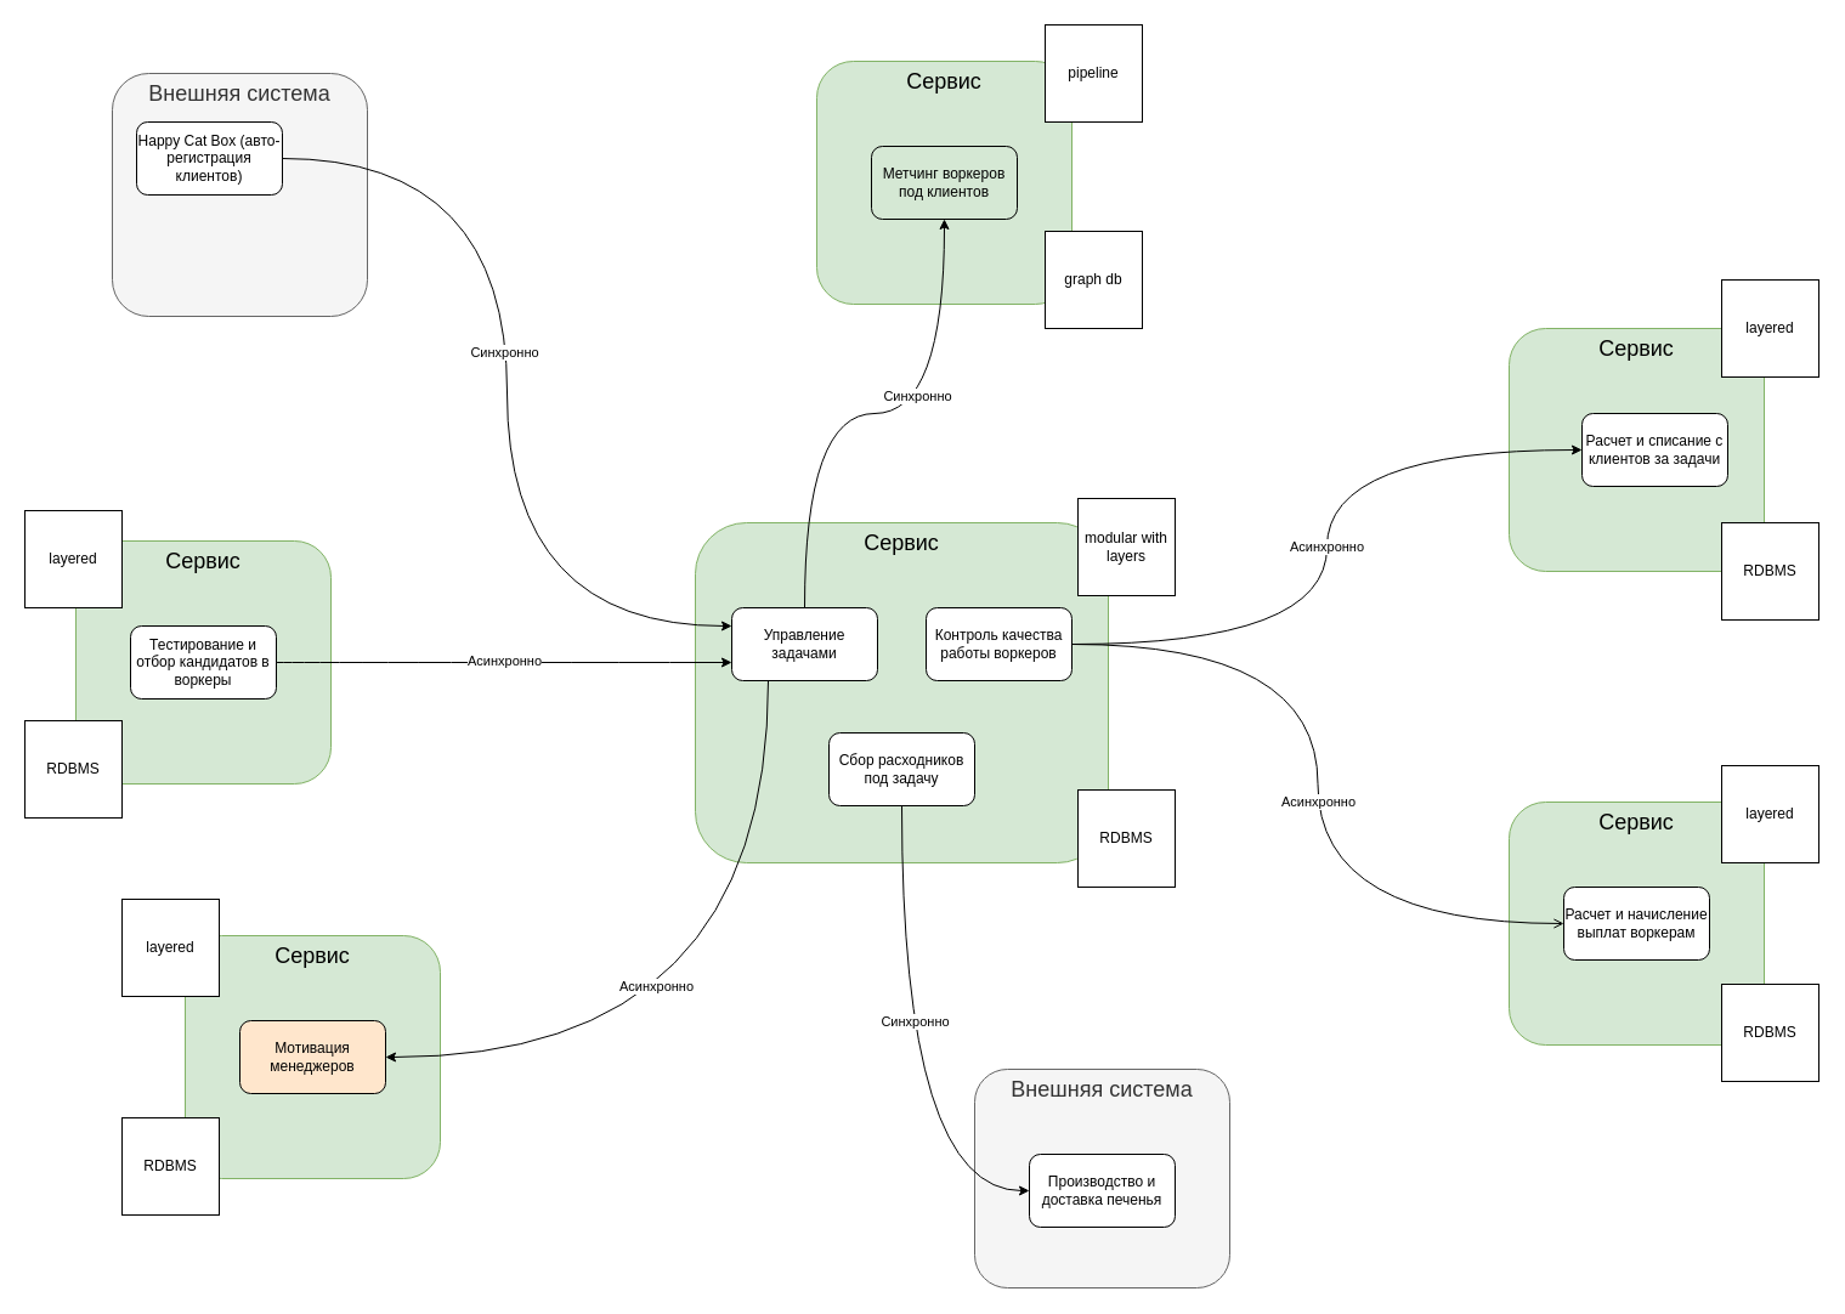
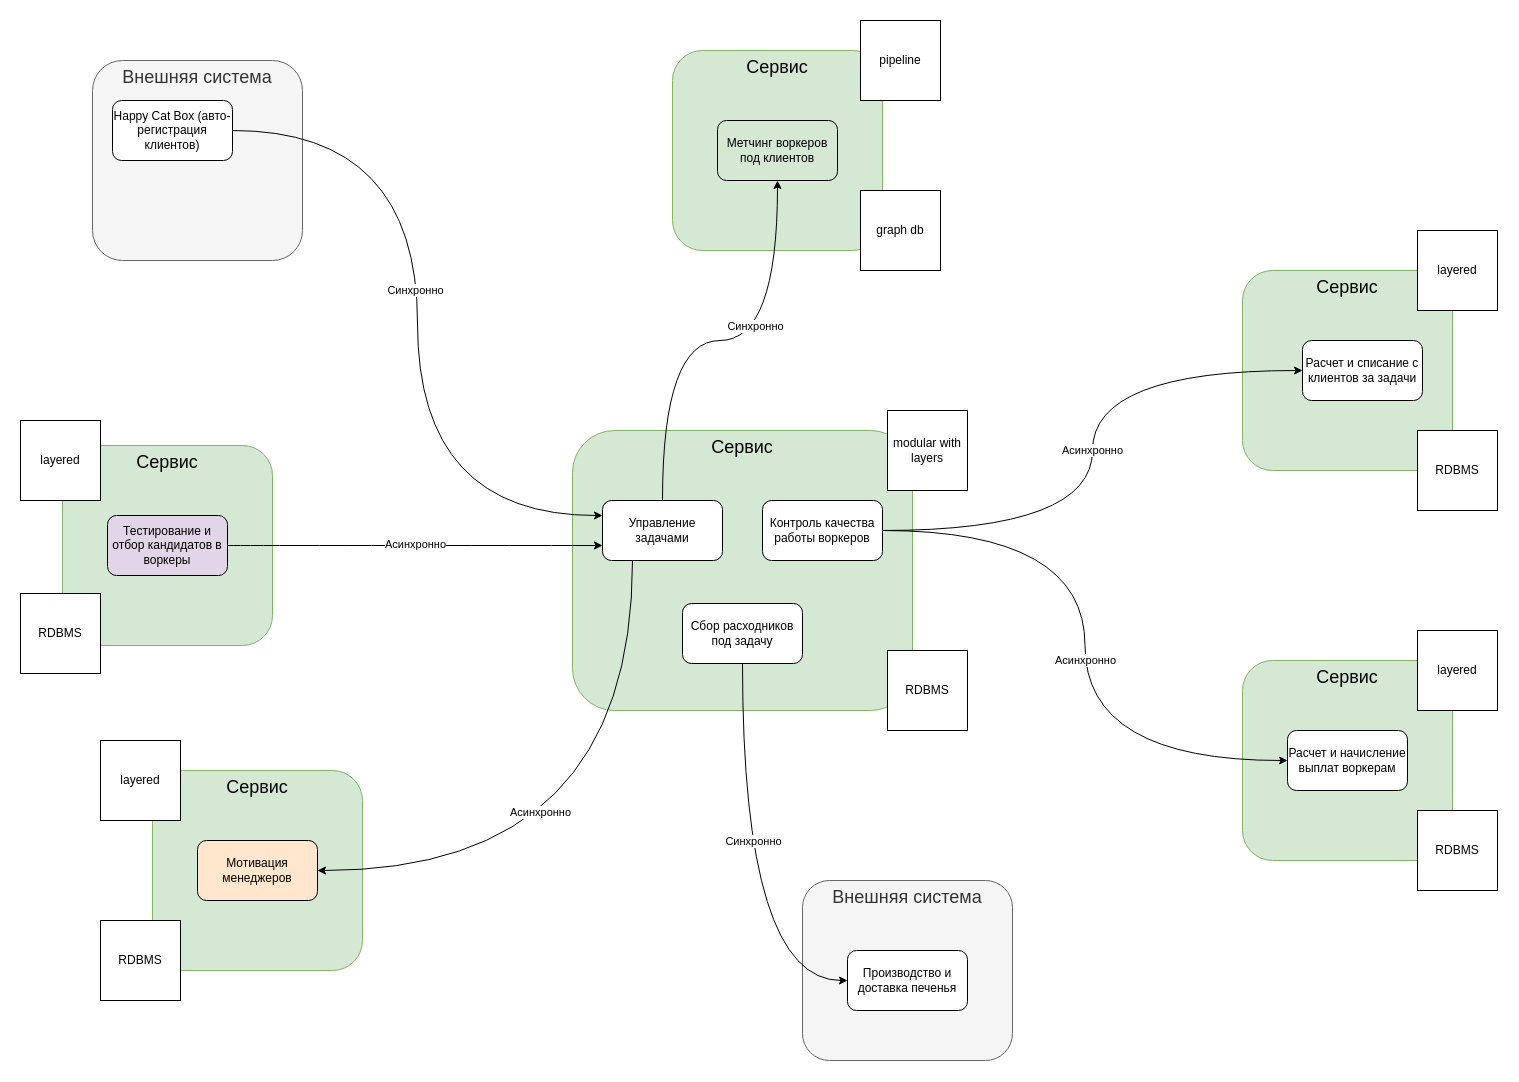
- <mxCell id="9" value="Тестирование и отбор кандидатов в воркеры" style="rounded=1;whiteSpace=wrap;html=1;" vertex="1" parent="1"><mxGeometry x="107" y="515" width="120" height="60" as="geometry" /></mxCell>
+ <mxCell id="9" value="Тестирование и отбор кандидатов в воркеры" style="rounded=1;whiteSpace=wrap;html=1;fillColor=#e1d5e7;" vertex="1" parent="1"><mxGeometry x="107" y="515" width="120" height="60" as="geometry" /></mxCell>
- <mxCell id="31" style="edgeStyle=orthogonalEdgeStyle;curved=1;rounded=0;orthogonalLoop=1;jettySize=auto;html=1;entryX=0;entryY=0.5;entryDx=0;entryDy=0;endArrow=open;" edge="1" parent="1" source="4" target="19"><mxGeometry relative="1" as="geometry" /></mxCell>
+ <mxCell id="31" style="edgeStyle=orthogonalEdgeStyle;curved=1;rounded=0;orthogonalLoop=1;jettySize=auto;html=1;entryX=0;entryY=0.5;entryDx=0;entryDy=0;" edge="1" parent="1" source="4" target="19"><mxGeometry relative="1" as="geometry" /></mxCell>
